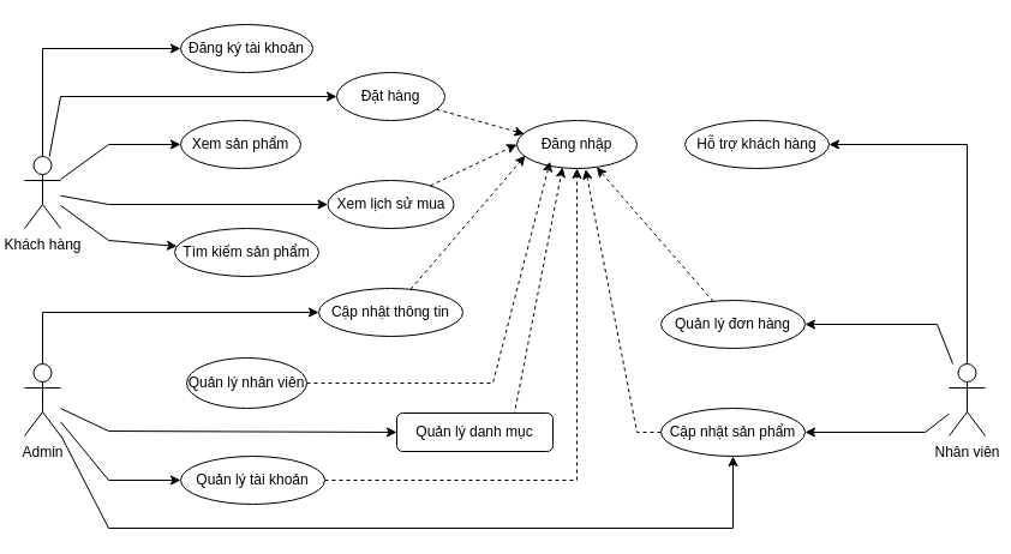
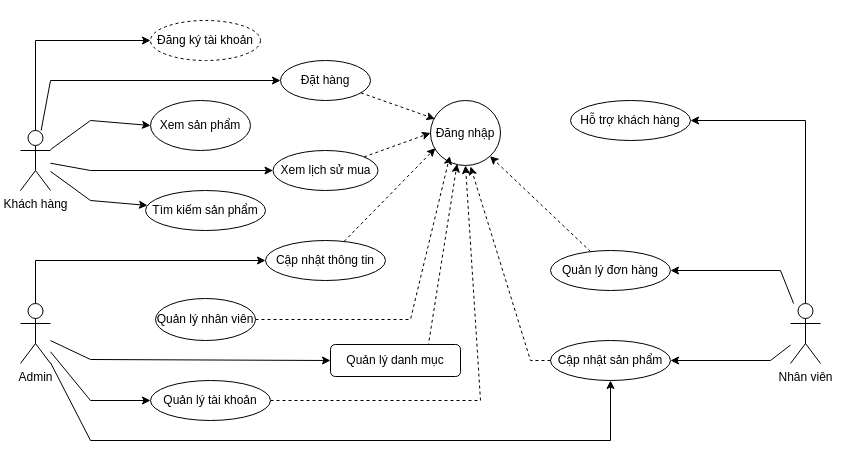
- <mxCell id="9" value="Đăng ký tài khoản" style="ellipse;whiteSpace=wrap;html=1;" parent="1" vertex="1"><mxGeometry x="150" y="20" width="110" height="40" as="geometry" /></mxCell>
+ <mxCell id="9" value="Đăng ký tài khoản" style="ellipse;whiteSpace=wrap;html=1;dashed=1;" parent="1" vertex="1"><mxGeometry x="150" y="20" width="110" height="40" as="geometry" /></mxCell>
- <mxCell id="10" value="Xem sản phẩm" style="ellipse;whiteSpace=wrap;html=1;" parent="1" vertex="1"><mxGeometry x="150" y="100" width="100" height="40" as="geometry" /></mxCell>
+ <mxCell id="10" value="Xem sản phẩm" style="ellipse;whiteSpace=wrap;html=1;" parent="1" vertex="1"><mxGeometry x="150" y="100" width="100" height="50" as="geometry" /></mxCell>
- <mxCell id="8" value="Đăng nhập" style="ellipse;whiteSpace=wrap;html=1;" parent="1" vertex="1"><mxGeometry x="430" y="100" width="100" height="40" as="geometry" /></mxCell>
+ <mxCell id="8" value="Đăng nhập" style="ellipse;whiteSpace=wrap;html=1;" parent="1" vertex="1"><mxGeometry x="430" y="100" width="70" height="65" as="geometry" /></mxCell>
